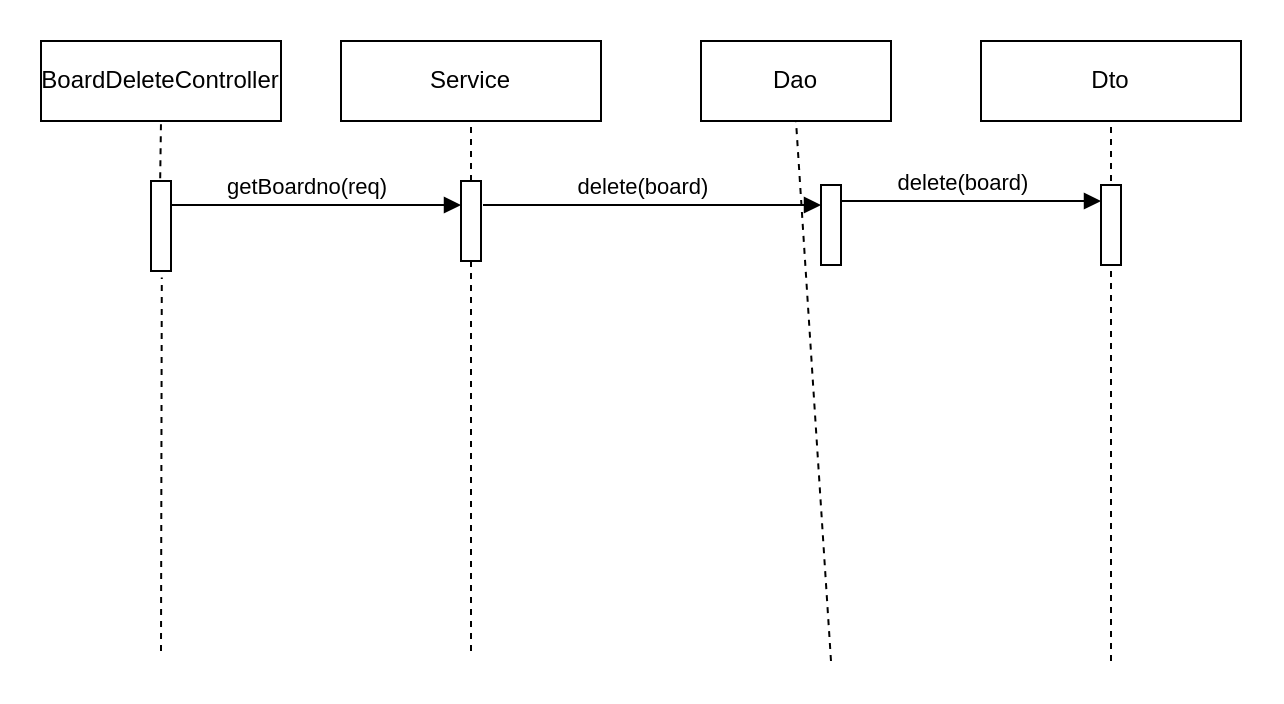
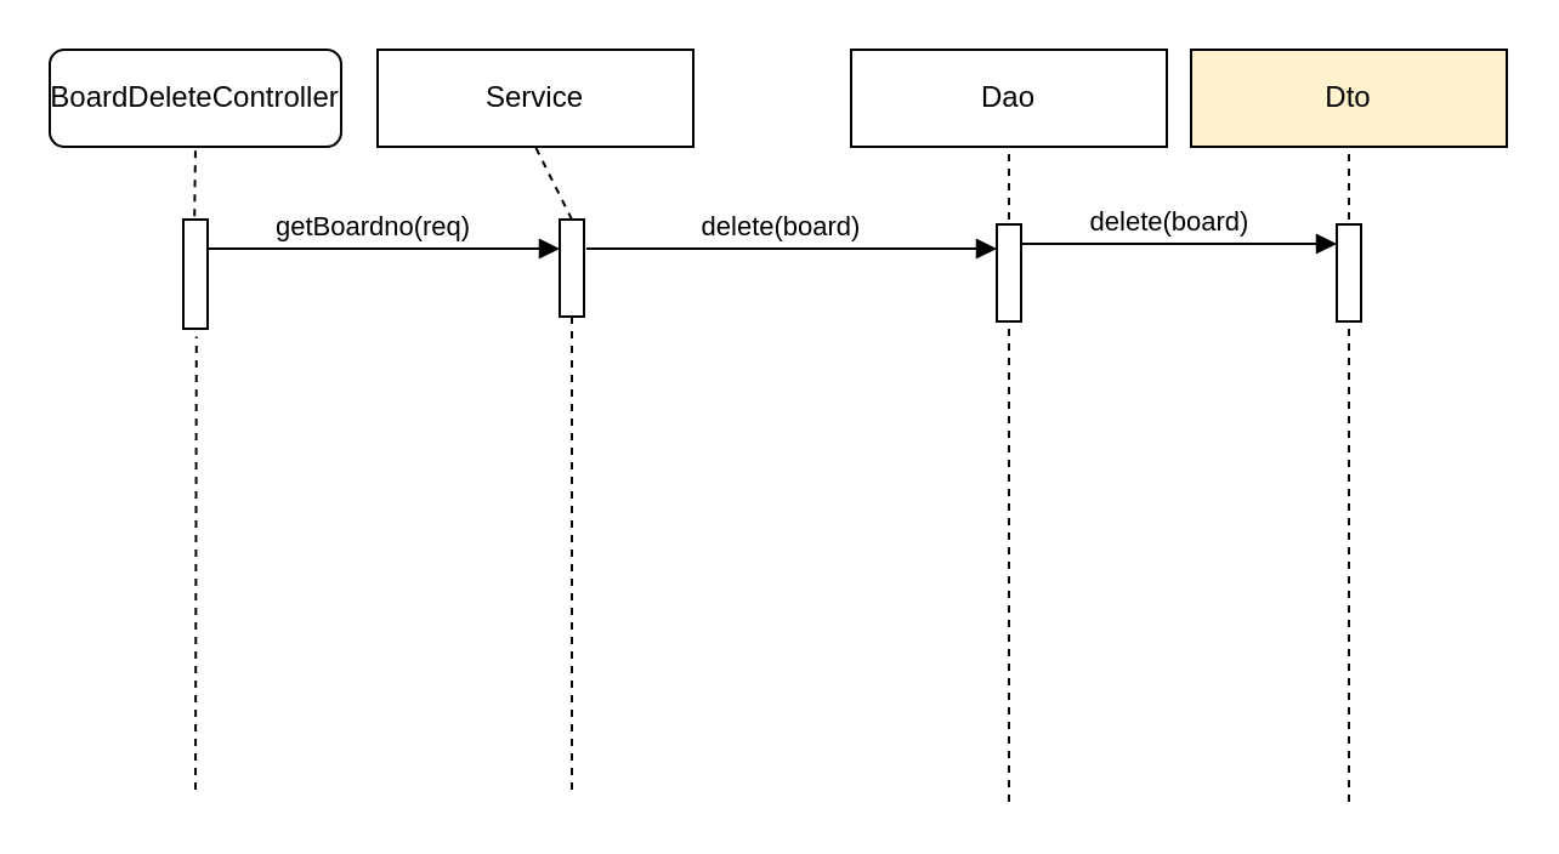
- <mxCell id="2" value="BoardDeleteController" style="rounded=0;whiteSpace=wrap;html=1;" vertex="1" parent="1"><mxGeometry x="20" y="20" width="120" height="40" as="geometry" /></mxCell>
+ <mxCell id="2" value="BoardDeleteController" style="whiteSpace=wrap;html=1;rounded=1;" vertex="1" parent="1"><mxGeometry x="20" y="20" width="120" height="40" as="geometry" /></mxCell>
- <mxCell id="3" value="Service" style="rounded=0;whiteSpace=wrap;html=1;" vertex="1" parent="1"><mxGeometry x="170" y="20" width="130" height="40" as="geometry" /></mxCell>
+ <mxCell id="3" value="Service" style="rounded=0;whiteSpace=wrap;html=1;" vertex="1" parent="1"><mxGeometry x="155" y="20" width="130" height="40" as="geometry" /></mxCell>
- <mxCell id="4" value="Dao" style="rounded=0;whiteSpace=wrap;html=1;" vertex="1" parent="1"><mxGeometry x="350" y="20" width="95" height="40" as="geometry" /></mxCell>
+ <mxCell id="4" value="Dao" style="rounded=0;whiteSpace=wrap;html=1;" vertex="1" parent="1"><mxGeometry x="350" y="20" width="130" height="40" as="geometry" /></mxCell>
- <mxCell id="13" value="Dto" style="rounded=0;whiteSpace=wrap;html=1;" vertex="1" parent="1"><mxGeometry x="490" y="20" width="130" height="40" as="geometry" /></mxCell>
+ <mxCell id="13" value="Dto" style="rounded=0;whiteSpace=wrap;html=1;fillColor=#fff2cc;" vertex="1" parent="1"><mxGeometry x="490" y="20" width="130" height="40" as="geometry" /></mxCell>
